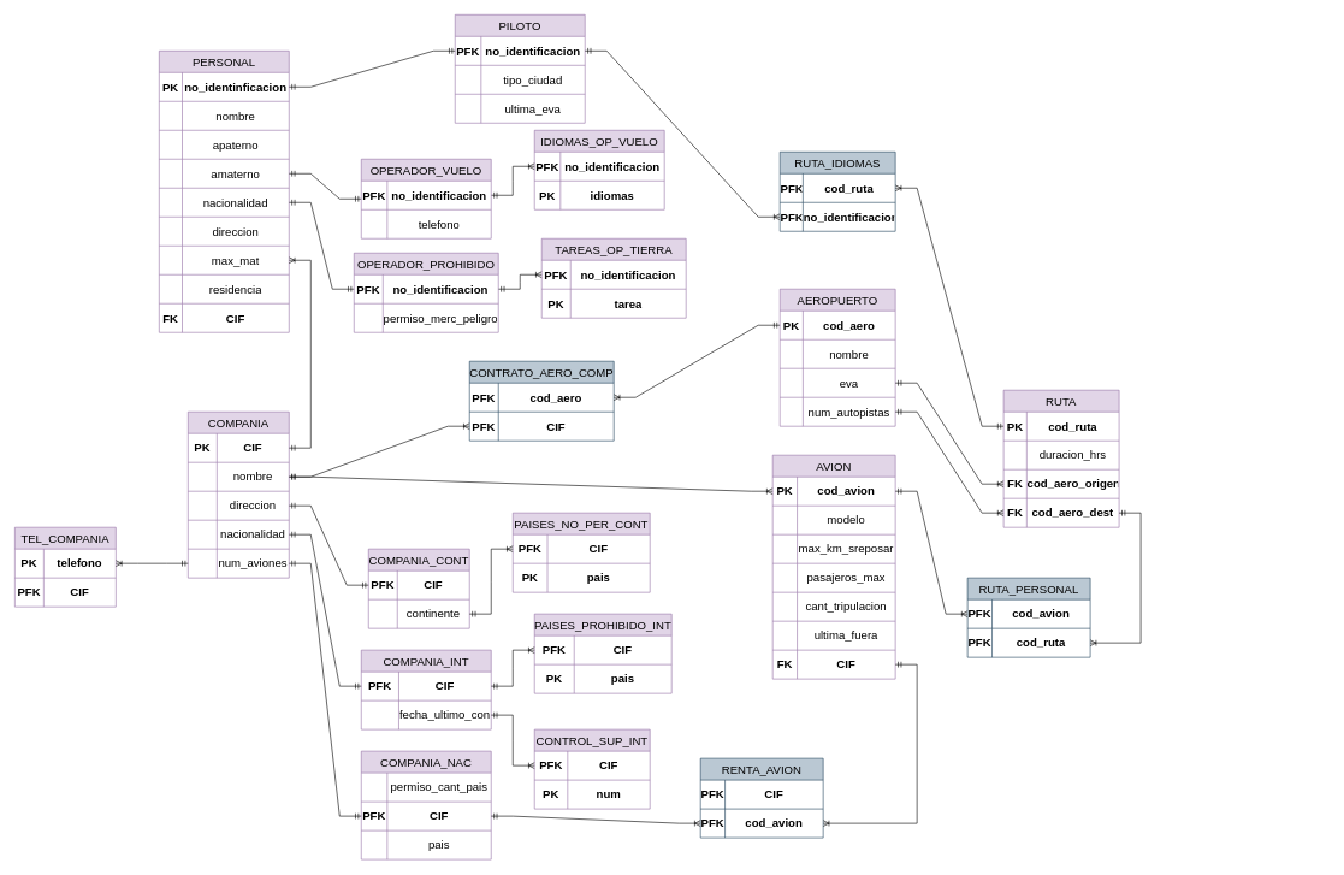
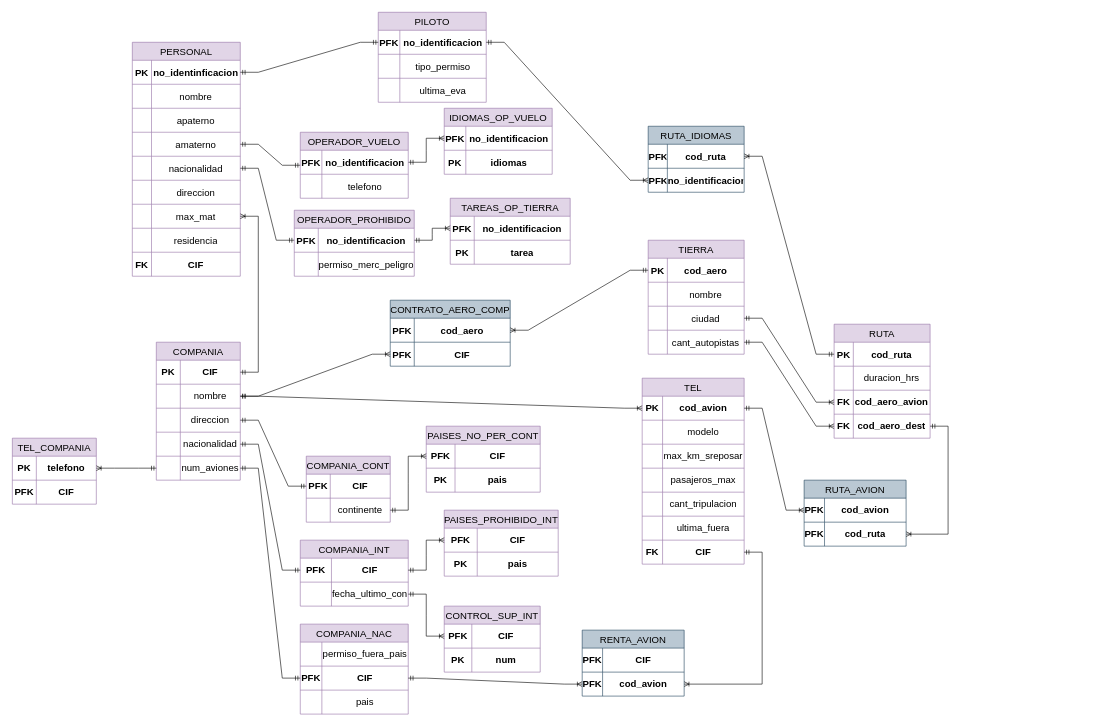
- <mxCell id="118" value="tipo_ciudad" style="shape=partialRectangle;html=1;whiteSpace=wrap;connectable=0;strokeColor=inherit;overflow=hidden;fillColor=none;top=0;left=0;bottom=0;right=0;pointerEvents=1;fontSize=16;" vertex="1" parent="116"><mxGeometry x="36" width="144" height="40" as="geometry"><mxRectangle width="144" height="40" as="alternateBounds" /></mxGeometry></mxCell>
+ <mxCell id="118" value="tipo_permiso" style="shape=partialRectangle;html=1;whiteSpace=wrap;connectable=0;strokeColor=inherit;overflow=hidden;fillColor=none;top=0;left=0;bottom=0;right=0;pointerEvents=1;fontSize=16;" vertex="1" parent="116"><mxGeometry x="36" width="144" height="40" as="geometry"><mxRectangle width="144" height="40" as="alternateBounds" /></mxGeometry></mxCell>
- <mxCell id="122" value="AEROPUERTO" style="shape=table;startSize=30;container=1;collapsible=0;childLayout=tableLayout;strokeColor=#9673a6;fontSize=16;fillColor=#e1d5e7;" vertex="1" parent="1"><mxGeometry x="1080" y="400" width="160" height="190" as="geometry" /></mxCell>
+ <mxCell id="122" value="TIERRA" style="shape=table;startSize=30;container=1;collapsible=0;childLayout=tableLayout;strokeColor=#9673a6;fontSize=16;fillColor=#e1d5e7;" vertex="1" parent="1"><mxGeometry x="1080" y="400" width="160" height="190" as="geometry" /></mxCell>
- <mxCell id="131" value="eva" style="shape=partialRectangle;html=1;whiteSpace=wrap;connectable=0;strokeColor=inherit;overflow=hidden;fillColor=none;top=0;left=0;bottom=0;right=0;pointerEvents=1;fontSize=16;" vertex="1" parent="129"><mxGeometry x="32" width="128" height="40" as="geometry"><mxRectangle width="128" height="40" as="alternateBounds" /></mxGeometry></mxCell>
+ <mxCell id="131" value="ciudad" style="shape=partialRectangle;html=1;whiteSpace=wrap;connectable=0;strokeColor=inherit;overflow=hidden;fillColor=none;top=0;left=0;bottom=0;right=0;pointerEvents=1;fontSize=16;" vertex="1" parent="129"><mxGeometry x="32" width="128" height="40" as="geometry"><mxRectangle width="128" height="40" as="alternateBounds" /></mxGeometry></mxCell>
- <mxCell id="134" value="num_autopistas" style="shape=partialRectangle;html=1;whiteSpace=wrap;connectable=0;strokeColor=inherit;overflow=hidden;fillColor=none;top=0;left=0;bottom=0;right=0;pointerEvents=1;fontSize=16;" vertex="1" parent="132"><mxGeometry x="32" width="128" height="40" as="geometry"><mxRectangle width="128" height="40" as="alternateBounds" /></mxGeometry></mxCell>
+ <mxCell id="134" value="cant_autopistas" style="shape=partialRectangle;html=1;whiteSpace=wrap;connectable=0;strokeColor=inherit;overflow=hidden;fillColor=none;top=0;left=0;bottom=0;right=0;pointerEvents=1;fontSize=16;" vertex="1" parent="132"><mxGeometry x="32" width="128" height="40" as="geometry"><mxRectangle width="128" height="40" as="alternateBounds" /></mxGeometry></mxCell>
- <mxCell id="135" value="AVION" style="shape=table;startSize=30;container=1;collapsible=0;childLayout=tableLayout;strokeColor=#9673a6;fontSize=16;fillColor=#e1d5e7;" vertex="1" parent="1"><mxGeometry x="1070" y="630" width="170" height="310" as="geometry" /></mxCell>
+ <mxCell id="135" value="TEL" style="shape=table;startSize=30;container=1;collapsible=0;childLayout=tableLayout;strokeColor=#9673a6;fontSize=16;fillColor=#e1d5e7;" vertex="1" parent="1"><mxGeometry x="1070" y="630" width="170" height="310" as="geometry" /></mxCell>
- <mxCell id="166" value="cod_aero_origen" style="shape=partialRectangle;html=1;whiteSpace=wrap;connectable=0;strokeColor=inherit;overflow=hidden;fillColor=none;top=0;left=0;bottom=0;right=0;pointerEvents=1;fontSize=16;fontStyle=1" vertex="1" parent="164"><mxGeometry x="32" width="128" height="40" as="geometry"><mxRectangle width="128" height="40" as="alternateBounds" /></mxGeometry></mxCell>
+ <mxCell id="166" value="cod_aero_avion" style="shape=partialRectangle;html=1;whiteSpace=wrap;connectable=0;strokeColor=inherit;overflow=hidden;fillColor=none;top=0;left=0;bottom=0;right=0;pointerEvents=1;fontSize=16;fontStyle=1" vertex="1" parent="164"><mxGeometry x="32" width="128" height="40" as="geometry"><mxRectangle width="128" height="40" as="alternateBounds" /></mxGeometry></mxCell>
- <mxCell id="196" value="RUTA_PERSONAL" style="shape=table;startSize=30;container=1;collapsible=0;childLayout=tableLayout;strokeColor=#23445d;fontSize=16;fillColor=#bac8d3;" vertex="1" parent="1"><mxGeometry x="1340" y="800" width="170" height="110" as="geometry" /></mxCell>
+ <mxCell id="196" value="RUTA_AVION" style="shape=table;startSize=30;container=1;collapsible=0;childLayout=tableLayout;strokeColor=#23445d;fontSize=16;fillColor=#bac8d3;" vertex="1" parent="1"><mxGeometry x="1340" y="800" width="170" height="110" as="geometry" /></mxCell>
- <mxCell id="63" value="permiso_cant_pais" style="shape=partialRectangle;html=1;whiteSpace=wrap;connectable=0;strokeColor=inherit;overflow=hidden;fillColor=none;top=0;left=0;bottom=0;right=0;pointerEvents=1;fontSize=16;" vertex="1" parent="61"><mxGeometry x="36" width="144" height="40" as="geometry"><mxRectangle width="144" height="40" as="alternateBounds" /></mxGeometry></mxCell>
+ <mxCell id="63" value="permiso_fuera_pais" style="shape=partialRectangle;html=1;whiteSpace=wrap;connectable=0;strokeColor=inherit;overflow=hidden;fillColor=none;top=0;left=0;bottom=0;right=0;pointerEvents=1;fontSize=16;" vertex="1" parent="61"><mxGeometry x="36" width="144" height="40" as="geometry"><mxRectangle width="144" height="40" as="alternateBounds" /></mxGeometry></mxCell>
